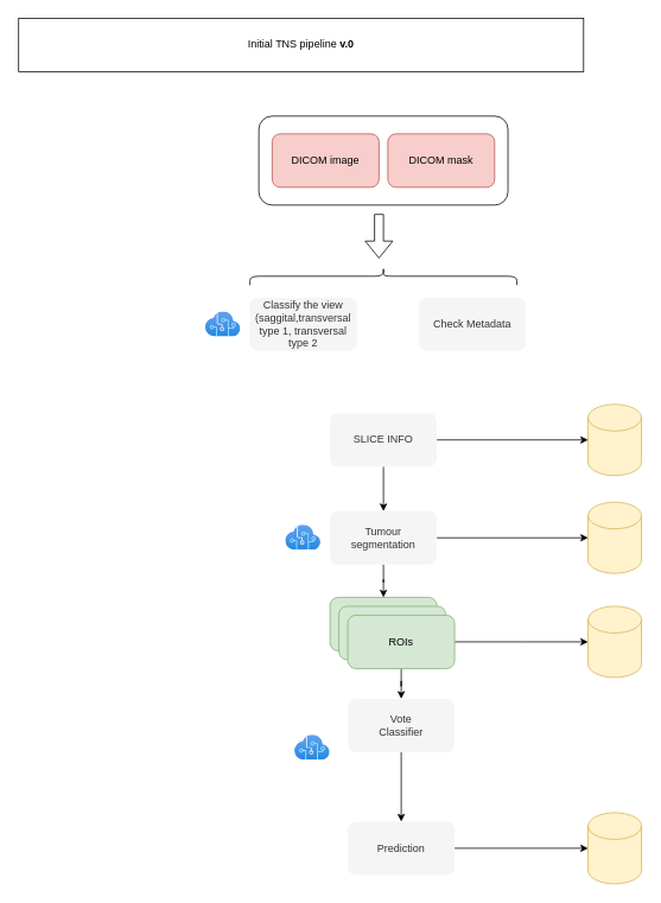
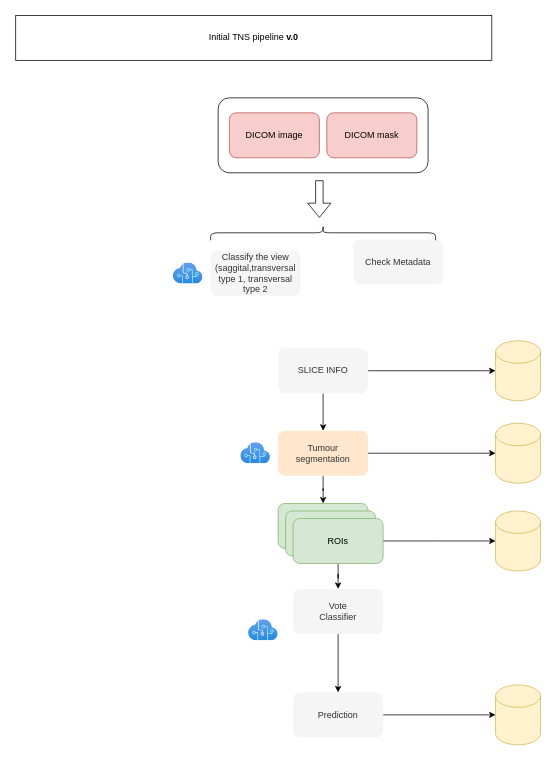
- <mxCell id="4" value="Check Metadata" style="rounded=1;whiteSpace=wrap;html=1;fillColor=#f5f5f5;fontColor=#333333;strokeColor=none;" vertex="1" parent="1"><mxGeometry x="470" y="334" width="120" height="60" as="geometry" /></mxCell>
+ <mxCell id="4" value="Check Metadata" style="rounded=1;whiteSpace=wrap;html=1;fillColor=#f5f5f5;fontColor=#333333;strokeColor=none;" vertex="1" parent="1"><mxGeometry x="470" y="319" width="120" height="60" as="geometry" /></mxCell>
- <mxCell id="8" value="Tumour &lt;br&gt;segmentation&lt;br&gt;" style="rounded=1;whiteSpace=wrap;html=1;fillColor=#f5f5f5;strokeColor=none;fontColor=#333333;" vertex="1" parent="1"><mxGeometry x="370" y="574" width="120" height="60" as="geometry" /></mxCell>
+ <mxCell id="8" value="Tumour &lt;br&gt;segmentation&lt;br&gt;" style="rounded=1;whiteSpace=wrap;html=1;fillColor=#ffe6cc;strokeColor=none;fontColor=#333333;" vertex="1" parent="1"><mxGeometry x="370" y="574" width="120" height="60" as="geometry" /></mxCell>
